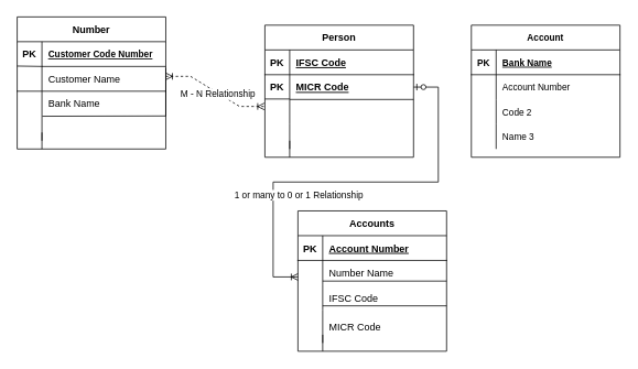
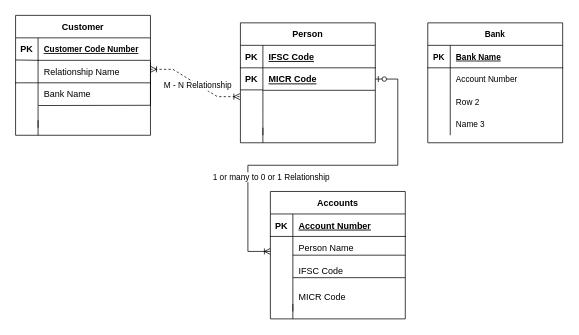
- <mxCell id="18" value="Number" style="shape=table;startSize=30;container=1;collapsible=1;childLayout=tableLayout;fixedRows=1;rowLines=0;fontStyle=1;align=center;resizeLast=1;" parent="1" vertex="1"><mxGeometry x="20" y="20" width="180" height="160" as="geometry" /></mxCell>
+ <mxCell id="18" value="Customer" style="shape=table;startSize=30;container=1;collapsible=1;childLayout=tableLayout;fixedRows=1;rowLines=0;fontStyle=1;align=center;resizeLast=1;" parent="1" vertex="1"><mxGeometry x="20" y="20" width="180" height="160" as="geometry" /></mxCell>
- <mxCell id="55" value="Account" style="shape=table;startSize=30;container=1;collapsible=1;childLayout=tableLayout;fixedRows=1;rowLines=0;fontStyle=1;align=center;resizeLast=1;fontSize=11;" parent="1" vertex="1"><mxGeometry x="570" y="30" width="180" height="160" as="geometry" /></mxCell>
+ <mxCell id="55" value="Bank" style="shape=table;startSize=30;container=1;collapsible=1;childLayout=tableLayout;fixedRows=1;rowLines=0;fontStyle=1;align=center;resizeLast=1;fontSize=11;" parent="1" vertex="1"><mxGeometry x="570" y="30" width="180" height="160" as="geometry" /></mxCell>
- <mxCell id="24" value="Customer Name" style="shape=partialRectangle;connectable=0;fillColor=none;top=0;left=0;bottom=0;right=0;align=left;spacingLeft=6;fontStyle=0;overflow=hidden;" parent="22" vertex="1"><mxGeometry x="30" width="150" height="30" as="geometry"><mxRectangle width="150" height="30" as="alternateBounds" /></mxGeometry></mxCell>
+ <mxCell id="24" value="Relationship Name" style="shape=partialRectangle;connectable=0;fillColor=none;top=0;left=0;bottom=0;right=0;align=left;spacingLeft=6;fontStyle=0;overflow=hidden;" parent="22" vertex="1"><mxGeometry x="30" width="150" height="30" as="geometry"><mxRectangle width="150" height="30" as="alternateBounds" /></mxGeometry></mxCell>
- <mxCell id="64" value="Code 2" style="shape=partialRectangle;connectable=0;fillColor=none;top=0;left=0;bottom=0;right=0;align=left;spacingLeft=6;overflow=hidden;fontSize=11;" parent="62" vertex="1"><mxGeometry x="30" width="150" height="30" as="geometry"><mxRectangle width="150" height="30" as="alternateBounds" /></mxGeometry></mxCell>
+ <mxCell id="64" value="Row 2" style="shape=partialRectangle;connectable=0;fillColor=none;top=0;left=0;bottom=0;right=0;align=left;spacingLeft=6;overflow=hidden;fontSize=11;" parent="62" vertex="1"><mxGeometry x="30" width="150" height="30" as="geometry"><mxRectangle width="150" height="30" as="alternateBounds" /></mxGeometry></mxCell>
- <mxCell id="8" value="Number Name" style="shape=partialRectangle;connectable=0;fillColor=none;top=0;left=0;bottom=0;right=0;align=left;spacingLeft=6;overflow=hidden;" parent="6" vertex="1"><mxGeometry x="30" width="150" height="30" as="geometry"><mxRectangle width="150" height="30" as="alternateBounds" /></mxGeometry></mxCell>
+ <mxCell id="8" value="Person Name" style="shape=partialRectangle;connectable=0;fillColor=none;top=0;left=0;bottom=0;right=0;align=left;spacingLeft=6;overflow=hidden;" parent="6" vertex="1"><mxGeometry x="30" width="150" height="30" as="geometry"><mxRectangle width="150" height="30" as="alternateBounds" /></mxGeometry></mxCell>
